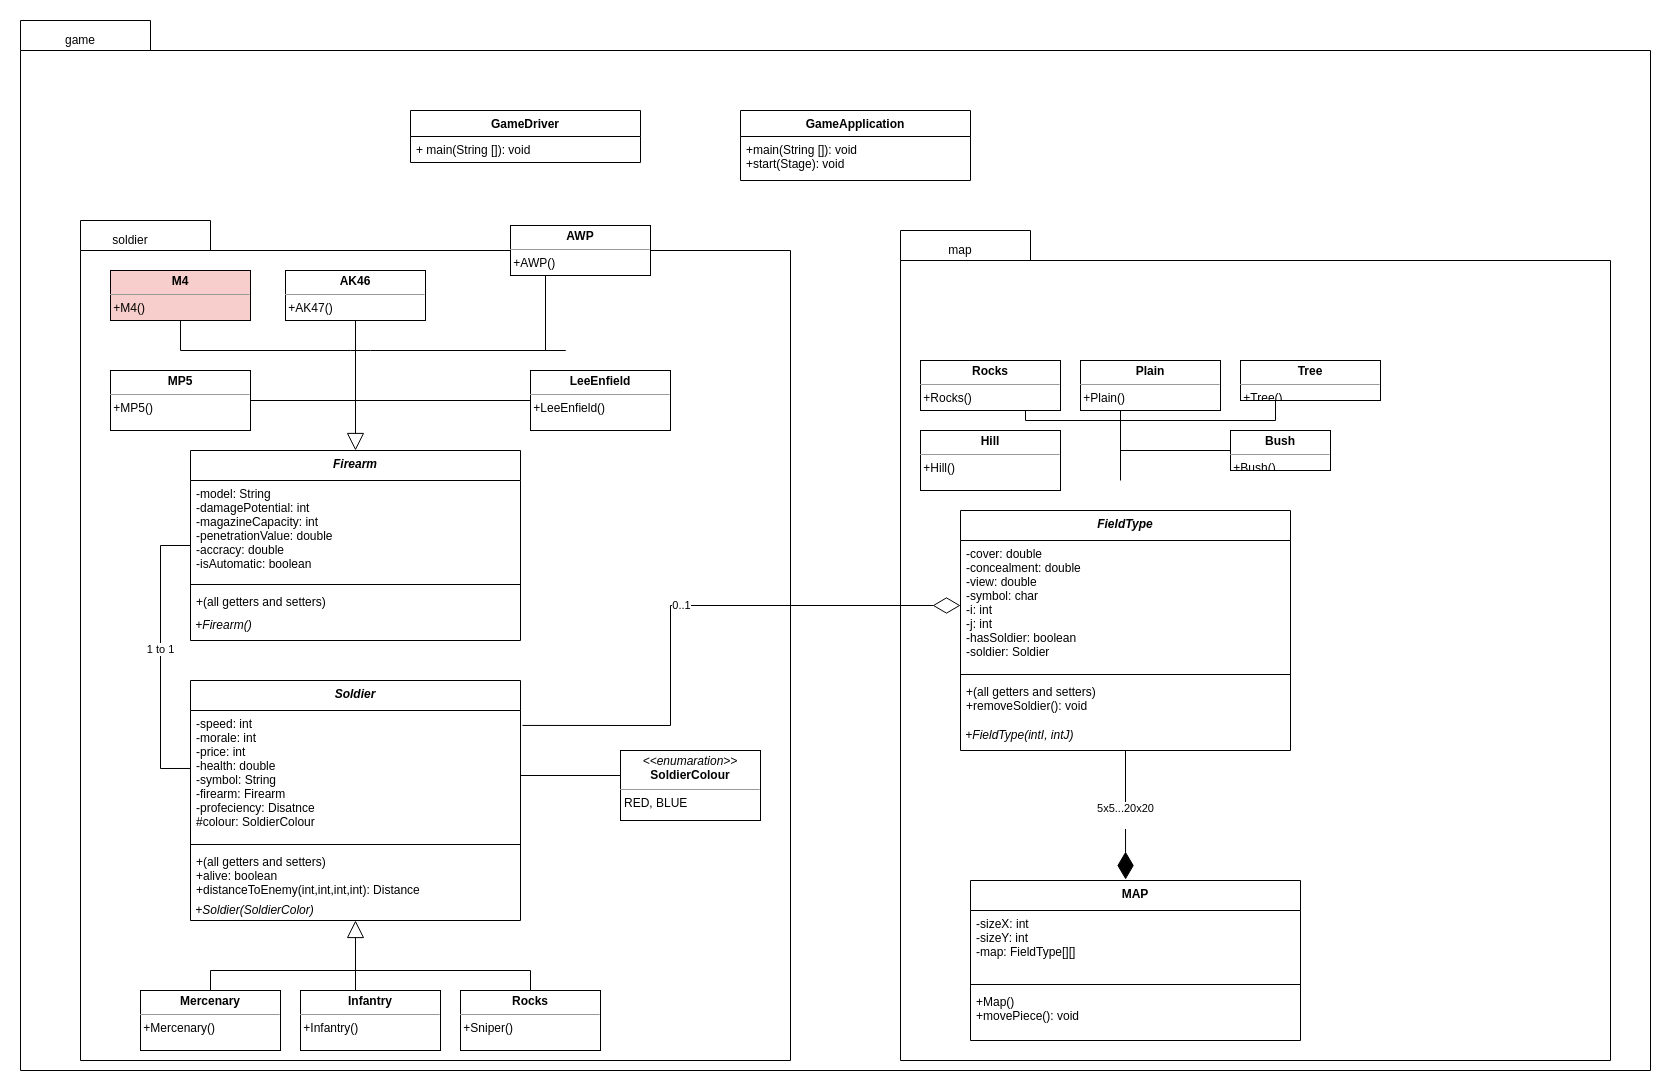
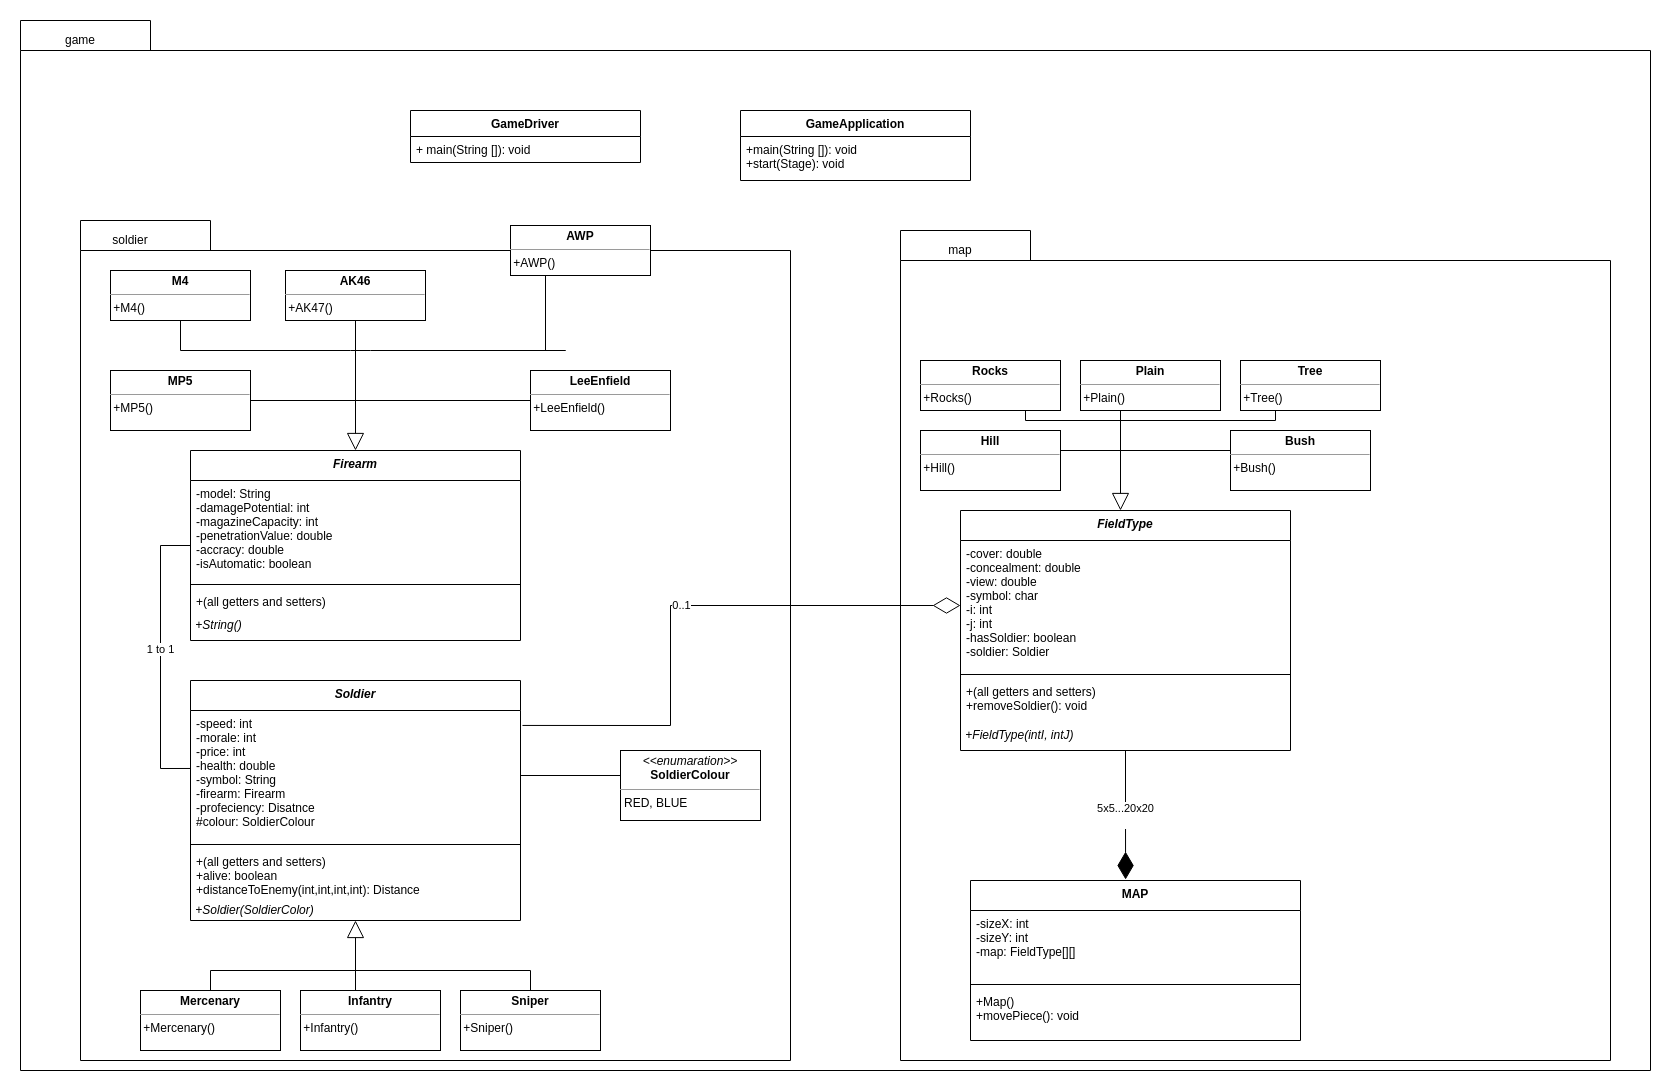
- <mxCell id="15" value="&lt;p style=&quot;margin: 0px ; margin-top: 4px ; text-align: center&quot;&gt;&lt;b&gt;M4&lt;/b&gt;&lt;br&gt;&lt;/p&gt;&lt;hr size=&quot;1&quot;&gt;&lt;div style=&quot;height: 2px&quot;&gt;&amp;nbsp;+M4()&lt;/div&gt;&lt;div style=&quot;height: 2px&quot;&gt;&lt;br&gt;&lt;/div&gt;" style="verticalAlign=top;align=left;overflow=fill;fontSize=12;fontFamily=Helvetica;html=1;fillColor=#f8cecc;" vertex="1" parent="1"><mxGeometry x="110" y="270" width="140" height="50" as="geometry" /></mxCell>
+ <mxCell id="15" value="&lt;p style=&quot;margin: 0px ; margin-top: 4px ; text-align: center&quot;&gt;&lt;b&gt;M4&lt;/b&gt;&lt;br&gt;&lt;/p&gt;&lt;hr size=&quot;1&quot;&gt;&lt;div style=&quot;height: 2px&quot;&gt;&amp;nbsp;+M4()&lt;/div&gt;&lt;div style=&quot;height: 2px&quot;&gt;&lt;br&gt;&lt;/div&gt;" style="verticalAlign=top;align=left;overflow=fill;fontSize=12;fontFamily=Helvetica;html=1;" vertex="1" parent="1"><mxGeometry x="110" y="270" width="140" height="50" as="geometry" /></mxCell>
- <mxCell id="28" value="&lt;p style=&quot;margin: 0px ; margin-top: 4px ; text-align: center&quot;&gt;&lt;b&gt;Tree&lt;/b&gt;&lt;br&gt;&lt;/p&gt;&lt;hr size=&quot;1&quot;&gt;&lt;div style=&quot;height: 2px&quot;&gt;&amp;nbsp;+Tree()&lt;/div&gt;&lt;div style=&quot;height: 2px&quot;&gt;&lt;br&gt;&lt;/div&gt;" style="verticalAlign=top;align=left;overflow=fill;fontSize=12;fontFamily=Helvetica;html=1;" vertex="1" parent="1"><mxGeometry x="1240" y="360" width="140" height="40" as="geometry" /></mxCell>
+ <mxCell id="28" value="&lt;p style=&quot;margin: 0px ; margin-top: 4px ; text-align: center&quot;&gt;&lt;b&gt;Tree&lt;/b&gt;&lt;br&gt;&lt;/p&gt;&lt;hr size=&quot;1&quot;&gt;&lt;div style=&quot;height: 2px&quot;&gt;&amp;nbsp;+Tree()&lt;/div&gt;&lt;div style=&quot;height: 2px&quot;&gt;&lt;br&gt;&lt;/div&gt;" style="verticalAlign=top;align=left;overflow=fill;fontSize=12;fontFamily=Helvetica;html=1;" vertex="1" parent="1"><mxGeometry x="1240" y="360" width="140" height="50" as="geometry" /></mxCell>
+ <mxCell id="29" style="edgeStyle=orthogonalEdgeStyle;rounded=0;orthogonalLoop=1;jettySize=auto;html=1;exitX=1;exitY=0.75;exitDx=0;exitDy=0;endArrow=block;endFill=0;endSize=15;" edge="1" parent="1" source="30" target="51"><mxGeometry relative="1" as="geometry"><Array as="points"><mxPoint x="1060" y="450" /><mxPoint x="1120" y="450" /></Array></mxGeometry></mxCell>
- <mxCell id="32" value="&lt;p style=&quot;margin: 0px ; margin-top: 4px ; text-align: center&quot;&gt;&lt;b&gt;Bush&lt;/b&gt;&lt;br&gt;&lt;/p&gt;&lt;hr size=&quot;1&quot;&gt;&lt;div style=&quot;height: 2px&quot;&gt;&amp;nbsp;+Bush()&lt;/div&gt;&lt;div style=&quot;height: 2px&quot;&gt;&lt;br&gt;&lt;/div&gt;" style="verticalAlign=top;align=left;overflow=fill;fontSize=12;fontFamily=Helvetica;html=1;" vertex="1" parent="1"><mxGeometry x="1230" y="430" width="100" height="40" as="geometry" /></mxCell>
+ <mxCell id="32" value="&lt;p style=&quot;margin: 0px ; margin-top: 4px ; text-align: center&quot;&gt;&lt;b&gt;Bush&lt;/b&gt;&lt;br&gt;&lt;/p&gt;&lt;hr size=&quot;1&quot;&gt;&lt;div style=&quot;height: 2px&quot;&gt;&amp;nbsp;+Bush()&lt;/div&gt;&lt;div style=&quot;height: 2px&quot;&gt;&lt;br&gt;&lt;/div&gt;" style="verticalAlign=top;align=left;overflow=fill;fontSize=12;fontFamily=Helvetica;html=1;" vertex="1" parent="1"><mxGeometry x="1230" y="430" width="140" height="60" as="geometry" /></mxCell>
- <mxCell id="45" value="&lt;div&gt;&lt;i&gt;&amp;nbsp;+Firearm()&lt;/i&gt;&lt;/div&gt;" style="text;html=1;strokeColor=none;fillColor=none;align=left;verticalAlign=middle;whiteSpace=wrap;rounded=0;" vertex="1" parent="41"><mxGeometry y="160" width="330" height="30" as="geometry" /></mxCell>
+ <mxCell id="45" value="&lt;div&gt;&lt;i&gt;&amp;nbsp;+String()&lt;/i&gt;&lt;/div&gt;" style="text;html=1;strokeColor=none;fillColor=none;align=left;verticalAlign=middle;whiteSpace=wrap;rounded=0;" vertex="1" parent="41"><mxGeometry y="160" width="330" height="30" as="geometry" /></mxCell>
- <mxCell id="13" value="&lt;p style=&quot;margin: 0px ; margin-top: 4px ; text-align: center&quot;&gt;&lt;b&gt;Rocks&lt;/b&gt;&lt;br&gt;&lt;/p&gt;&lt;hr size=&quot;1&quot;&gt;&lt;div style=&quot;height: 2px&quot;&gt;&amp;nbsp;+Sniper()&lt;/div&gt;&lt;div style=&quot;height: 2px&quot;&gt;&lt;br&gt;&lt;/div&gt;" style="verticalAlign=top;align=left;overflow=fill;fontSize=12;fontFamily=Helvetica;html=1;" vertex="1" parent="1"><mxGeometry x="460" y="990" width="140" height="60" as="geometry" /></mxCell>
+ <mxCell id="13" value="&lt;p style=&quot;margin: 0px ; margin-top: 4px ; text-align: center&quot;&gt;&lt;b&gt;Sniper&lt;/b&gt;&lt;br&gt;&lt;/p&gt;&lt;hr size=&quot;1&quot;&gt;&lt;div style=&quot;height: 2px&quot;&gt;&amp;nbsp;+Sniper()&lt;/div&gt;&lt;div style=&quot;height: 2px&quot;&gt;&lt;br&gt;&lt;/div&gt;" style="verticalAlign=top;align=left;overflow=fill;fontSize=12;fontFamily=Helvetica;html=1;" vertex="1" parent="1"><mxGeometry x="460" y="990" width="140" height="60" as="geometry" /></mxCell>
